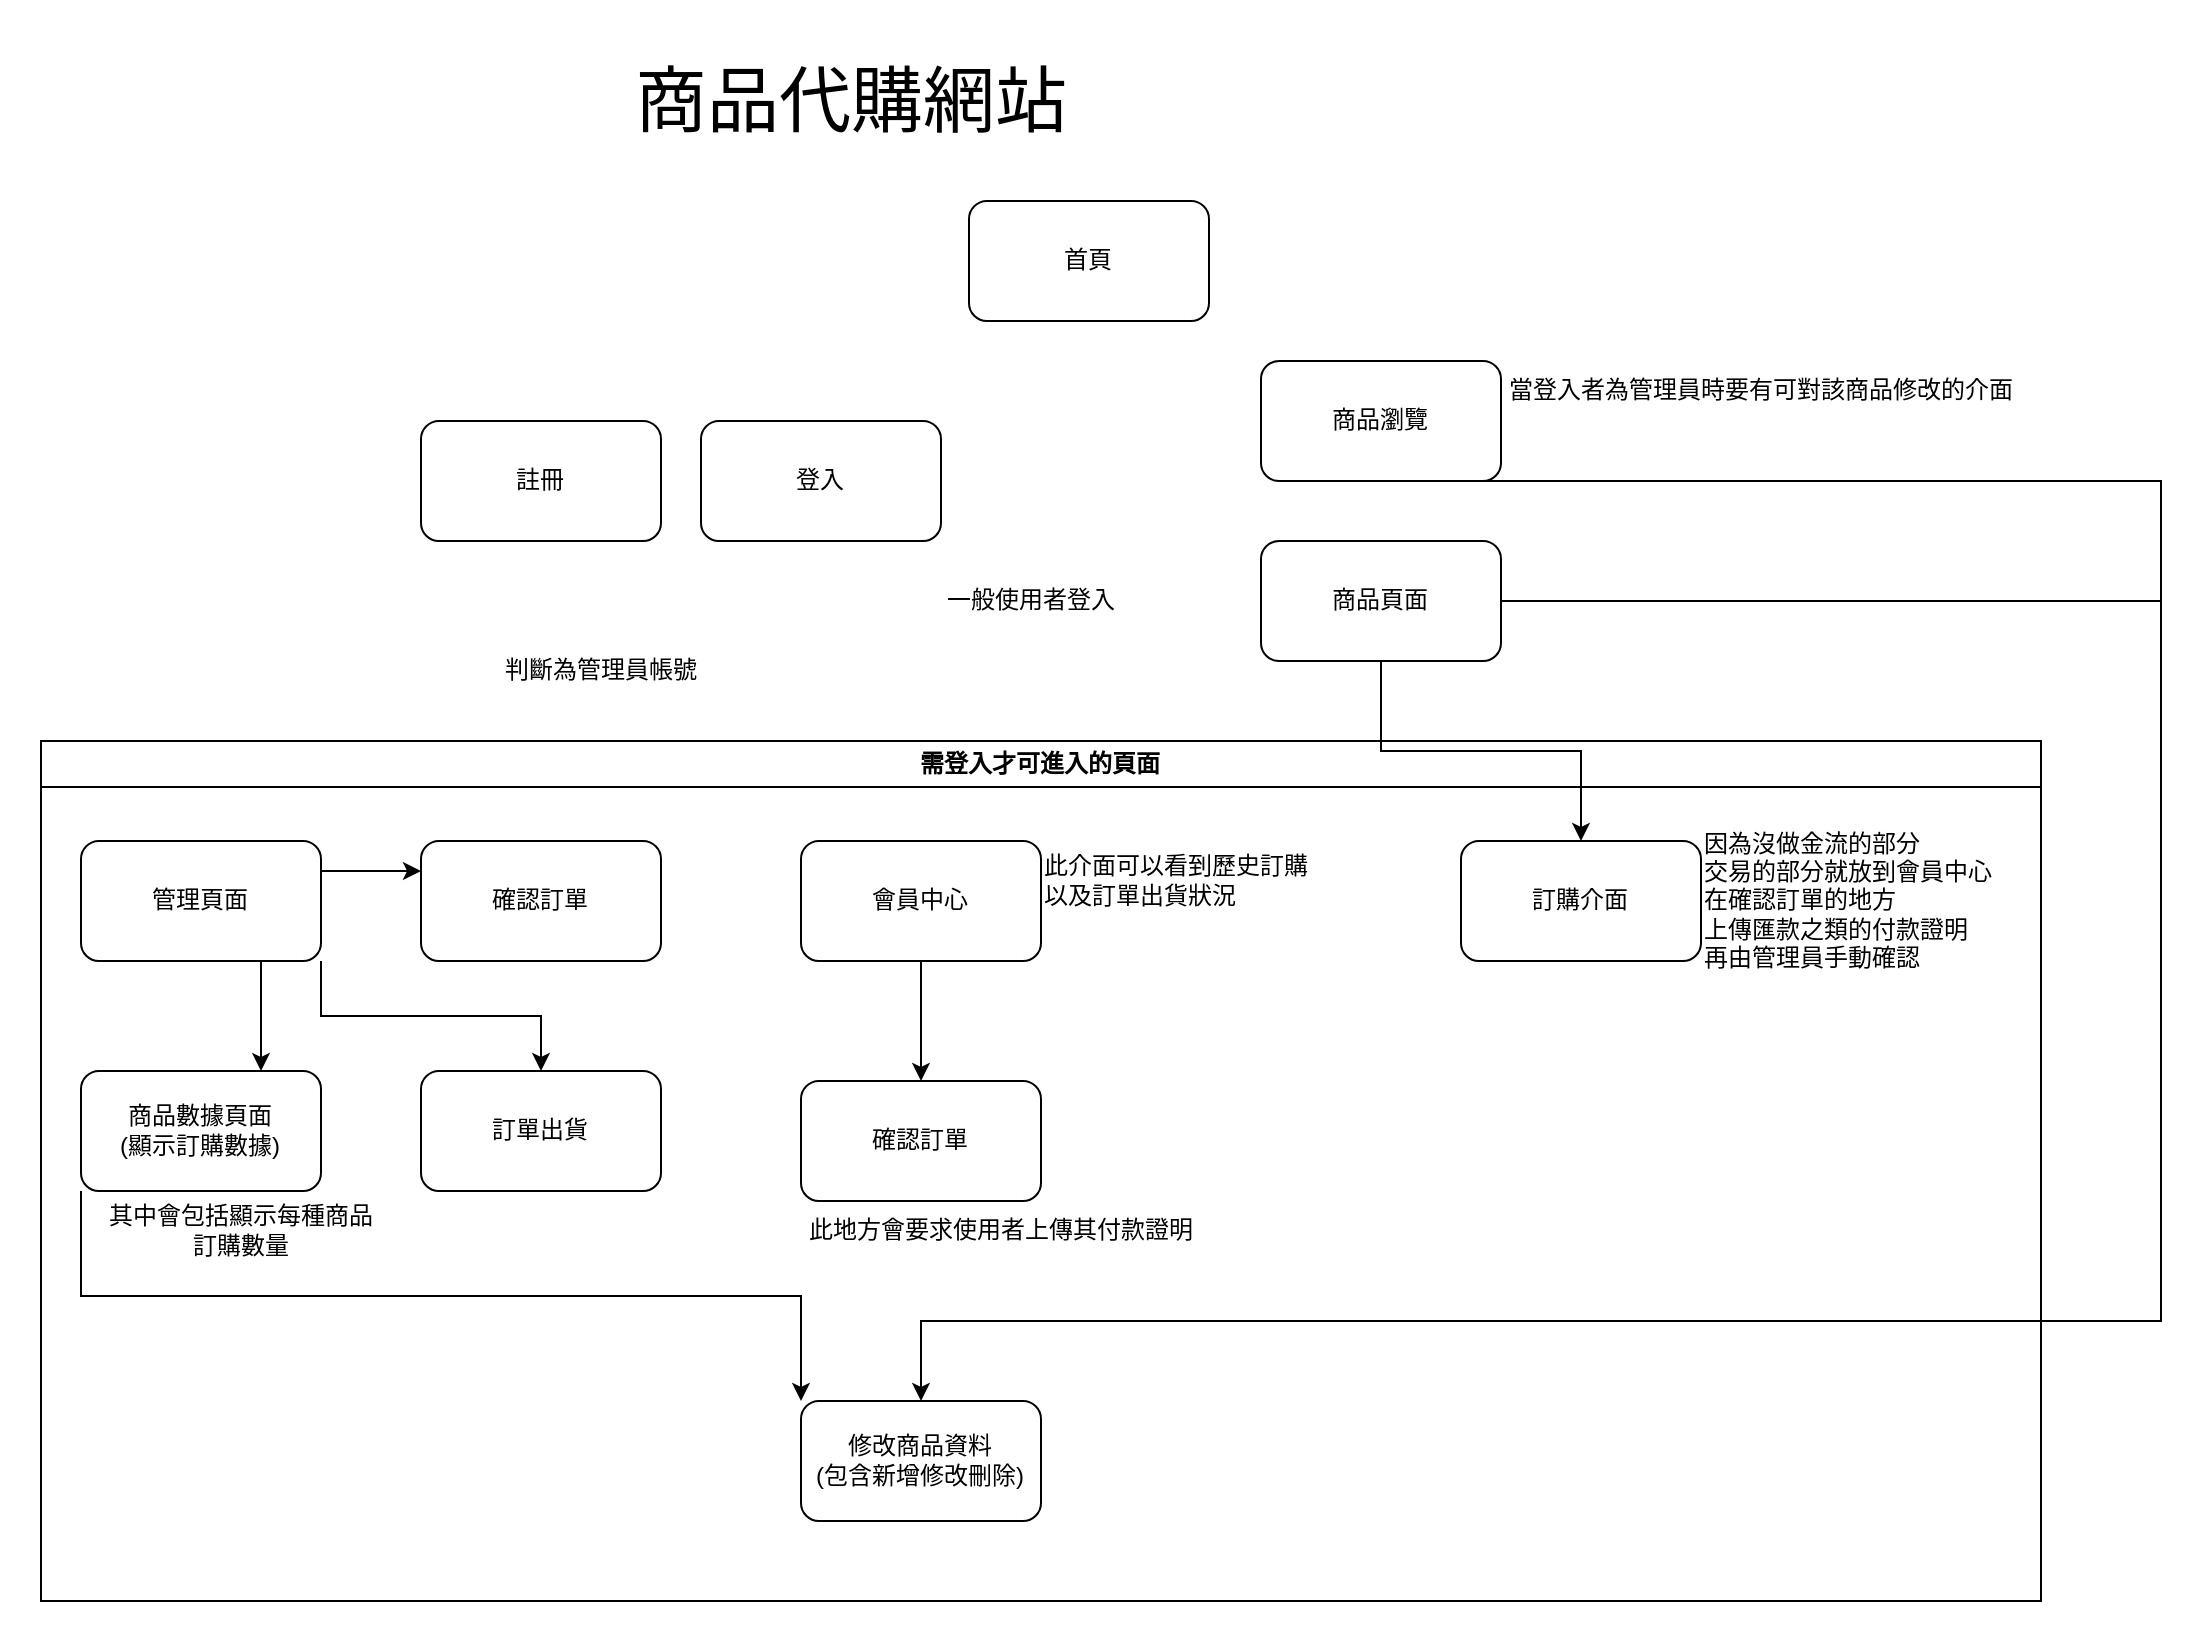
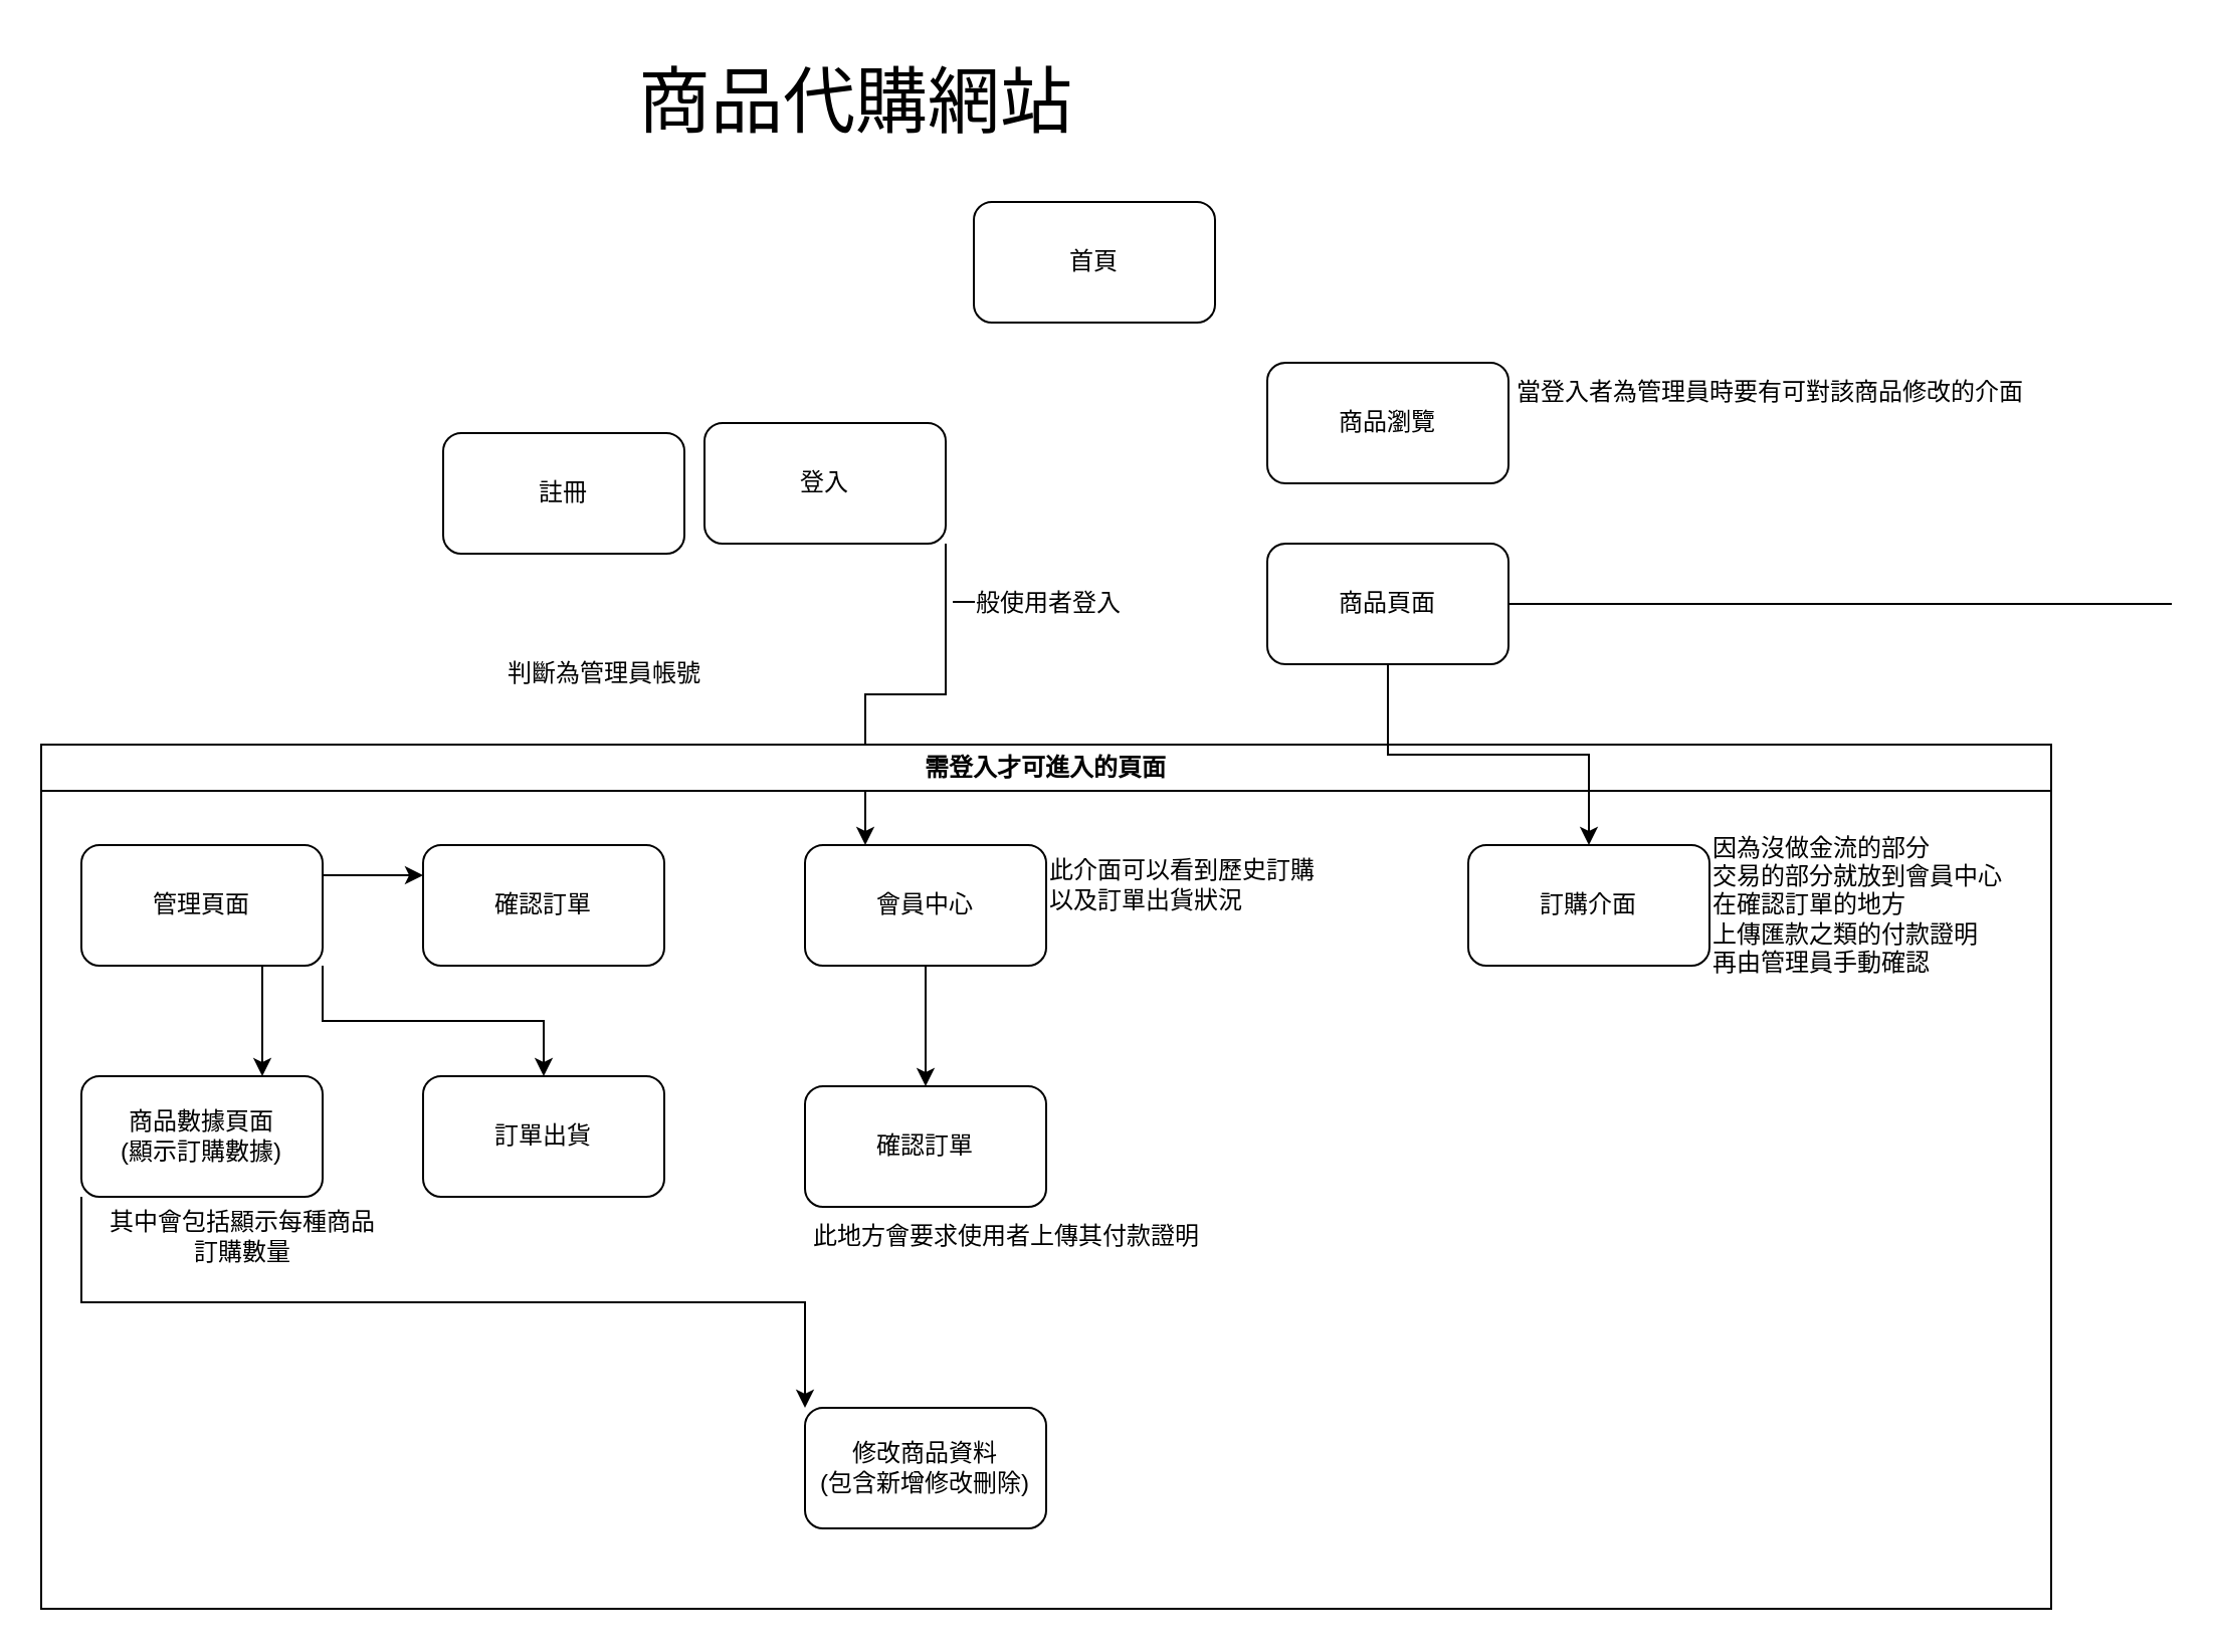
- <mxCell id="8" value="註冊" style="rounded=1;whiteSpace=wrap;html=1;" parent="1" vertex="1"><mxGeometry x="210" y="210" width="120" height="60" as="geometry" /></mxCell>
+ <mxCell id="8" value="註冊" style="rounded=1;whiteSpace=wrap;html=1;" parent="1" vertex="1"><mxGeometry x="220" y="215" width="120" height="60" as="geometry" /></mxCell>
+ <mxCell id="3" style="edgeStyle=orthogonalEdgeStyle;rounded=0;orthogonalLoop=1;jettySize=auto;html=1;exitX=1;exitY=1;exitDx=0;exitDy=0;entryX=0.25;entryY=0;entryDx=0;entryDy=0;fontSize=12;" parent="1" source="4" target="18" edge="1"><mxGeometry relative="1" as="geometry" /></mxCell>
- <mxCell id="5" style="edgeStyle=orthogonalEdgeStyle;rounded=0;orthogonalLoop=1;jettySize=auto;html=1;exitX=0.5;exitY=1;exitDx=0;exitDy=0;entryX=0.5;entryY=0;entryDx=0;entryDy=0;fontSize=12;" parent="1" source="6" target="26" edge="1"><mxGeometry relative="1" as="geometry"><Array as="points"><mxPoint x="1080" y="240" /><mxPoint x="1080" y="660" /><mxPoint x="460" y="660" /></Array></mxGeometry></mxCell>
